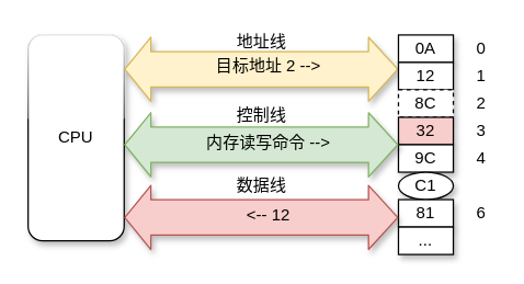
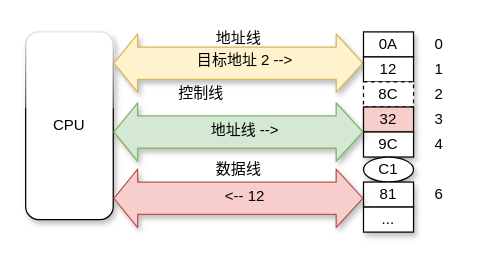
- <mxCell id="5" value="控制线" style="text;html=1;align=center;verticalAlign=middle;resizable=0;points=[];autosize=1;shadow=1;" parent="1" vertex="1"><mxGeometry x="165" y="74" width="50" height="20" as="geometry" /></mxCell>
+ <mxCell id="5" value="控制线" style="text;html=1;align=center;verticalAlign=middle;resizable=0;points=[];autosize=1;shadow=1;" parent="1" vertex="1"><mxGeometry x="135" y="64" width="50" height="20" as="geometry" /></mxCell>
- <mxCell id="24" value="内存读写命令 --&amp;gt;" style="text;html=1;align=center;verticalAlign=middle;resizable=0;points=[];autosize=1;" vertex="1" parent="1"><mxGeometry x="140" y="94" width="110" height="20" as="geometry" /></mxCell>
+ <mxCell id="24" value="地址线 --&amp;gt;" style="text;html=1;align=center;verticalAlign=middle;resizable=0;points=[];autosize=1;" vertex="1" parent="1"><mxGeometry x="140" y="94" width="110" height="20" as="geometry" /></mxCell>
